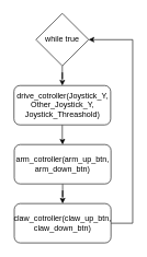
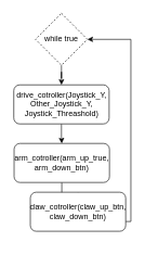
- <mxCell id="3" value="&lt;div&gt;while true&lt;/div&gt;" style="rhombus;whiteSpace=wrap;html=1;" vertex="1" parent="1"><mxGeometry x="54" y="20" width="80" height="80" as="geometry" /></mxCell>
+ <mxCell id="3" value="&lt;div&gt;while true&lt;/div&gt;" style="rhombus;whiteSpace=wrap;html=1;dashed=1;" vertex="1" parent="1"><mxGeometry x="54" y="20" width="80" height="80" as="geometry" /></mxCell>
- <mxCell id="7" value="arm_cotroller(arm_up_btn, arm_down_btn)" style="rounded=1;whiteSpace=wrap;html=1;" vertex="1" parent="1"><mxGeometry x="21" y="220" width="147" height="60" as="geometry" /></mxCell>
+ <mxCell id="7" value="arm_cotroller(arm_up_true, arm_down_btn)" style="rounded=1;whiteSpace=wrap;html=1;" vertex="1" parent="1"><mxGeometry x="21" y="220" width="147" height="60" as="geometry" /></mxCell>
- <mxCell id="9" value="claw_cotroller(claw_up_btn, claw_down_btn)" style="rounded=1;whiteSpace=wrap;html=1;" vertex="1" parent="1"><mxGeometry x="21" y="310" width="147" height="60" as="geometry" /></mxCell>
+ <mxCell id="9" value="claw_cotroller(claw_up_btn, claw_down_btn)" style="rounded=1;whiteSpace=wrap;html=1;" vertex="1" parent="1"><mxGeometry x="46" y="295" width="147" height="60" as="geometry" /></mxCell>
